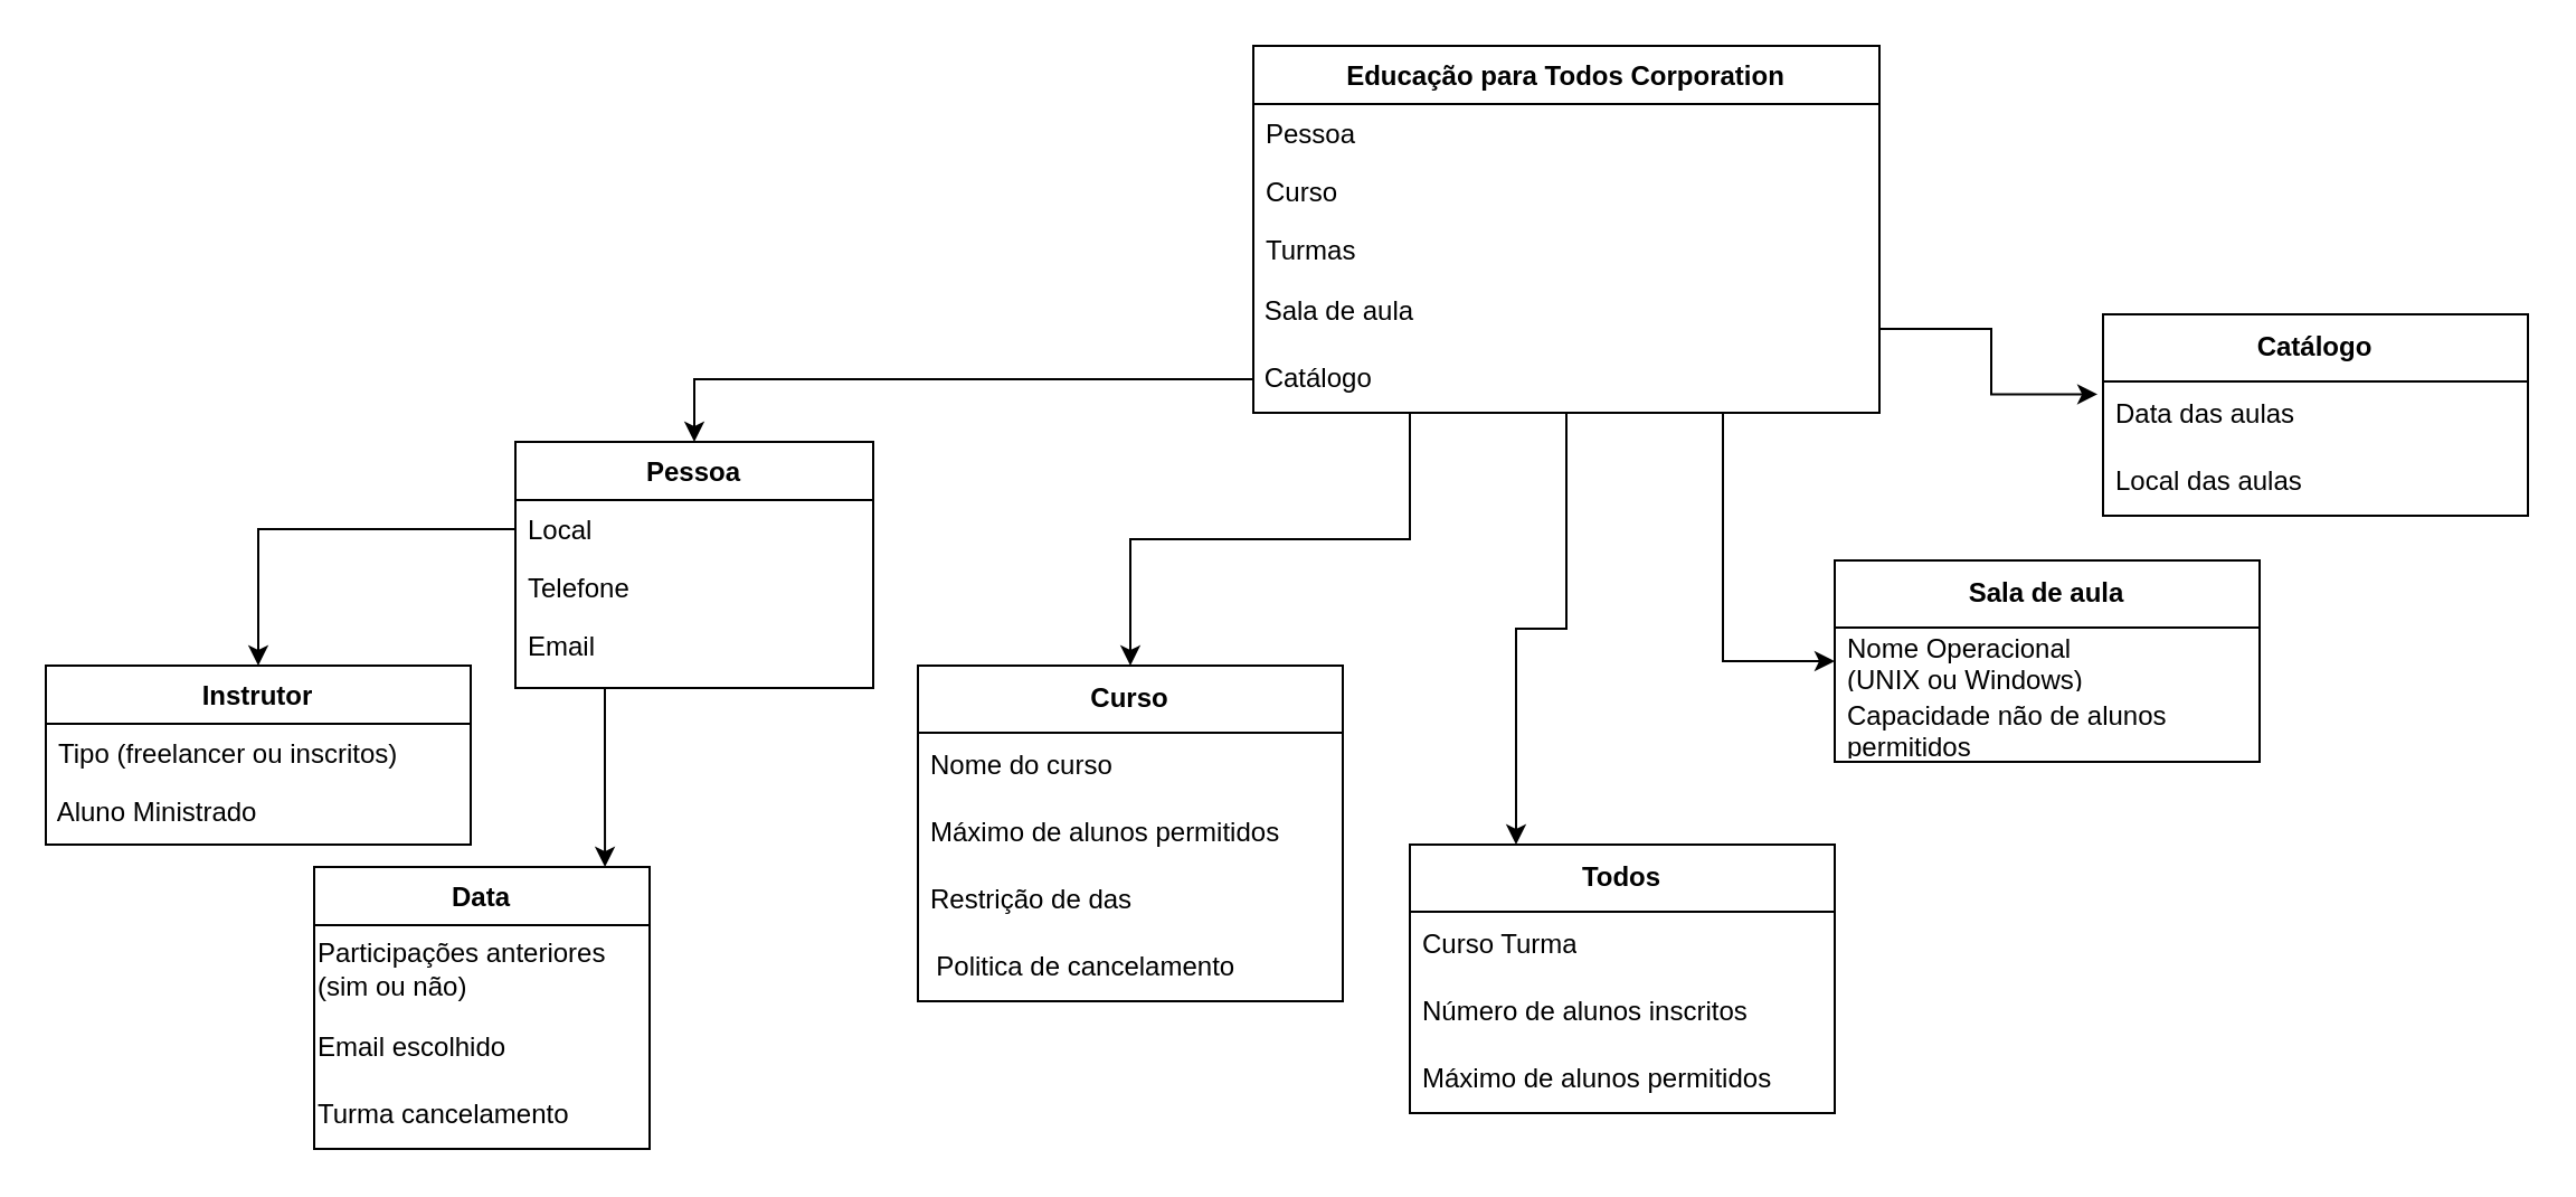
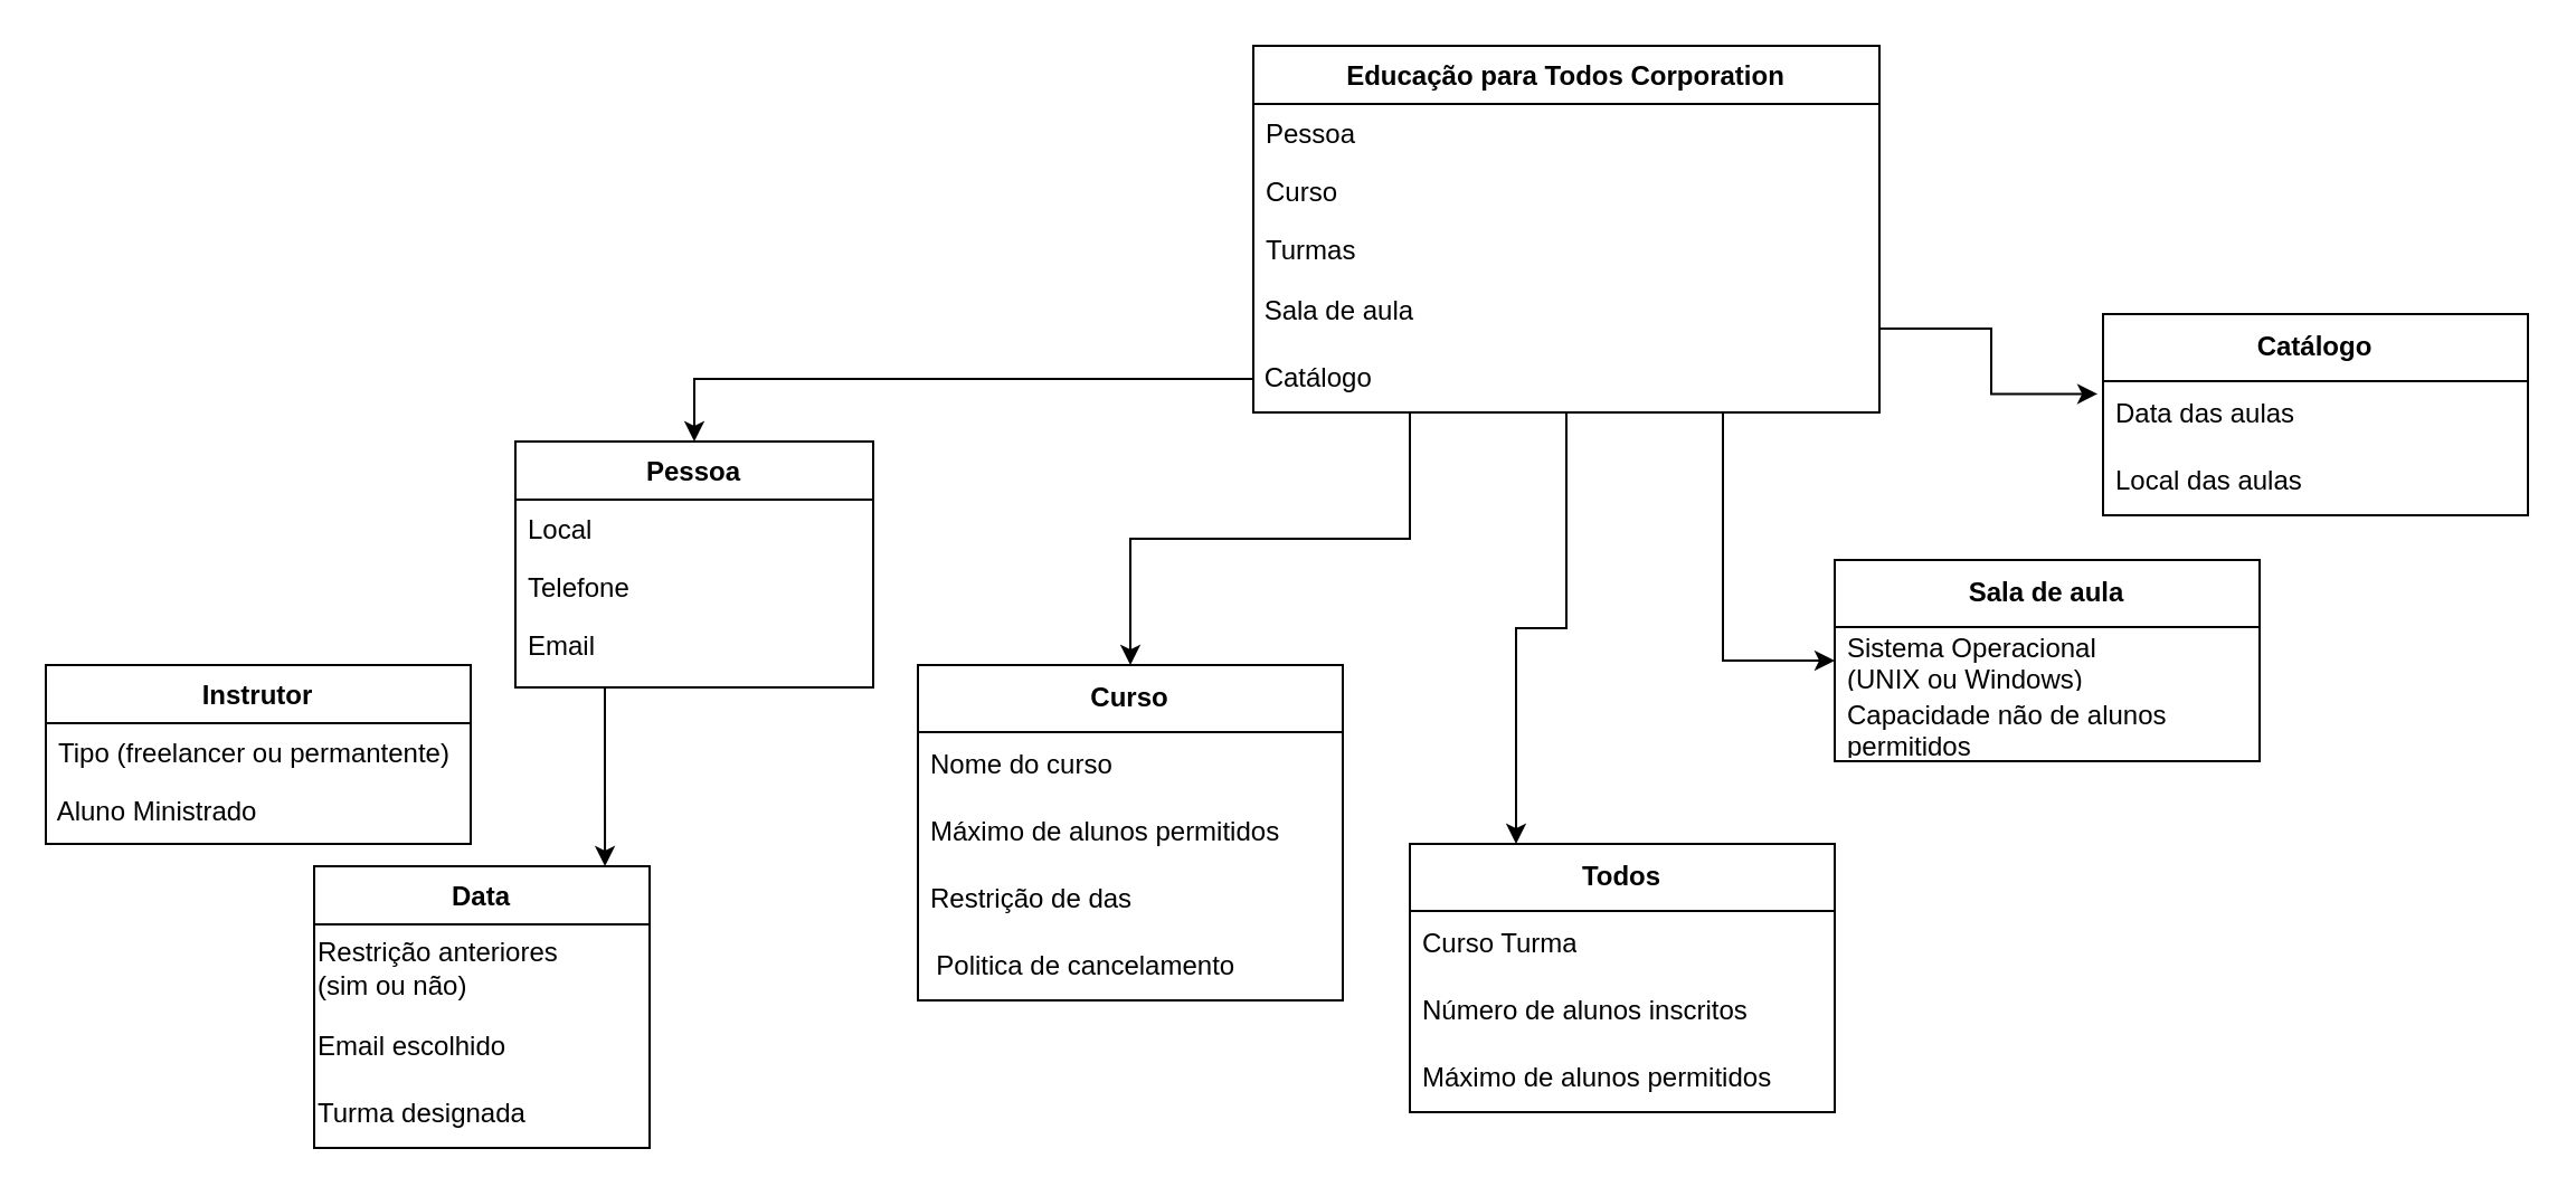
- <mxCell id="26" style="edgeStyle=orthogonalEdgeStyle;rounded=0;orthogonalLoop=1;jettySize=auto;html=1;exitX=0;exitY=0.5;exitDx=0;exitDy=0;entryX=0.5;entryY=0;entryDx=0;entryDy=0;" edge="1" parent="1" source="3" target="10"><mxGeometry relative="1" as="geometry" /></mxCell>
- <mxCell id="34" value="Nome Operacional&lt;div&gt;(UNIX ou Windows)&lt;/div&gt;" style="text;strokeColor=none;fillColor=none;align=left;verticalAlign=middle;spacingLeft=4;spacingRight=4;overflow=hidden;points=[[0,0.5],[1,0.5]];portConstraint=eastwest;rotatable=0;whiteSpace=wrap;html=1;" vertex="1" parent="33"><mxGeometry y="30" width="190" height="30" as="geometry" /></mxCell>
+ <mxCell id="34" value="Sistema Operacional&lt;div&gt;(UNIX ou Windows)&lt;/div&gt;" style="text;strokeColor=none;fillColor=none;align=left;verticalAlign=middle;spacingLeft=4;spacingRight=4;overflow=hidden;points=[[0,0.5],[1,0.5]];portConstraint=eastwest;rotatable=0;whiteSpace=wrap;html=1;" vertex="1" parent="33"><mxGeometry y="30" width="190" height="30" as="geometry" /></mxCell>
- <mxCell id="11" value="Tipo (freelancer ou inscritos)" style="text;align=left;verticalAlign=top;spacingLeft=4;spacingRight=4;overflow=hidden;rotatable=0;points=[[0,0.5],[1,0.5]];portConstraint=eastwest;" parent="10" vertex="1"><mxGeometry y="26" width="190" height="26" as="geometry" /></mxCell>
+ <mxCell id="11" value="Tipo (freelancer ou permantente)" style="text;align=left;verticalAlign=top;spacingLeft=4;spacingRight=4;overflow=hidden;rotatable=0;points=[[0,0.5],[1,0.5]];portConstraint=eastwest;" parent="10" vertex="1"><mxGeometry y="26" width="190" height="26" as="geometry" /></mxCell>
- <mxCell id="7" value="Participações anteriores&lt;div&gt;(sim ou não)&lt;/div&gt;" style="text;html=1;align=left;verticalAlign=middle;resizable=0;points=[];autosize=1;strokeColor=none;fillColor=none;" vertex="1" parent="6"><mxGeometry y="26" width="150" height="40" as="geometry" /></mxCell>
+ <mxCell id="7" value="Restrição anteriores&lt;div&gt;(sim ou não)&lt;/div&gt;" style="text;html=1;align=left;verticalAlign=middle;resizable=0;points=[];autosize=1;strokeColor=none;fillColor=none;" vertex="1" parent="6"><mxGeometry y="26" width="150" height="40" as="geometry" /></mxCell>
- <mxCell id="9" value="Turma cancelamento" style="text;html=1;align=left;verticalAlign=middle;resizable=0;points=[];autosize=1;strokeColor=none;fillColor=none;" vertex="1" parent="6"><mxGeometry y="96" width="150" height="30" as="geometry" /></mxCell>
+ <mxCell id="9" value="Turma designada" style="text;html=1;align=left;verticalAlign=middle;resizable=0;points=[];autosize=1;strokeColor=none;fillColor=none;" vertex="1" parent="6"><mxGeometry y="96" width="150" height="30" as="geometry" /></mxCell>
